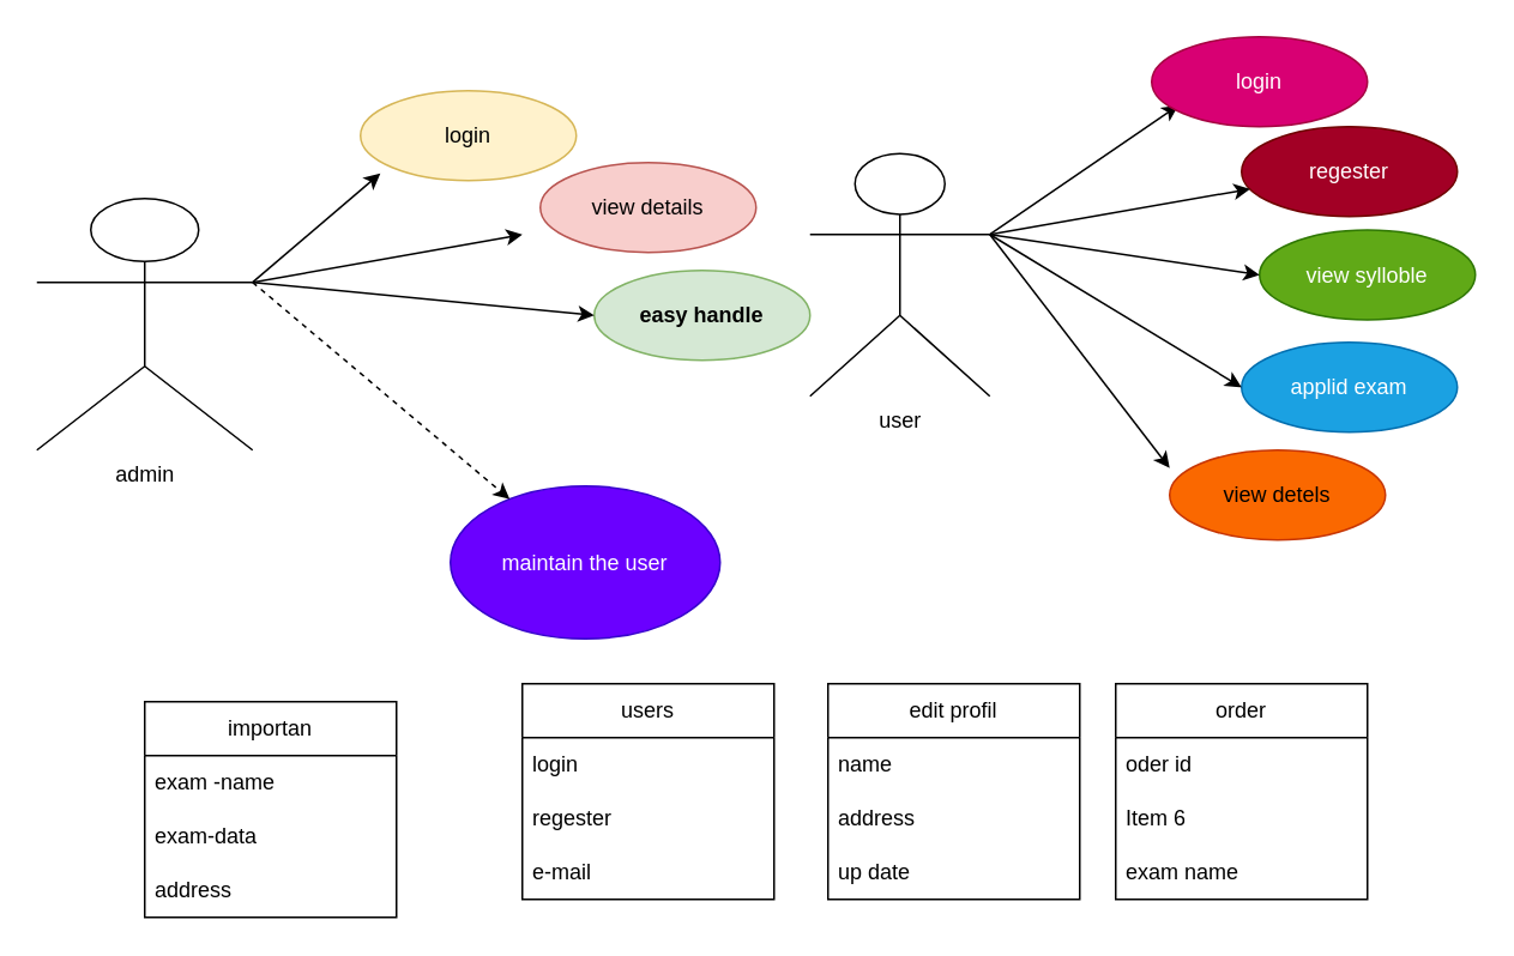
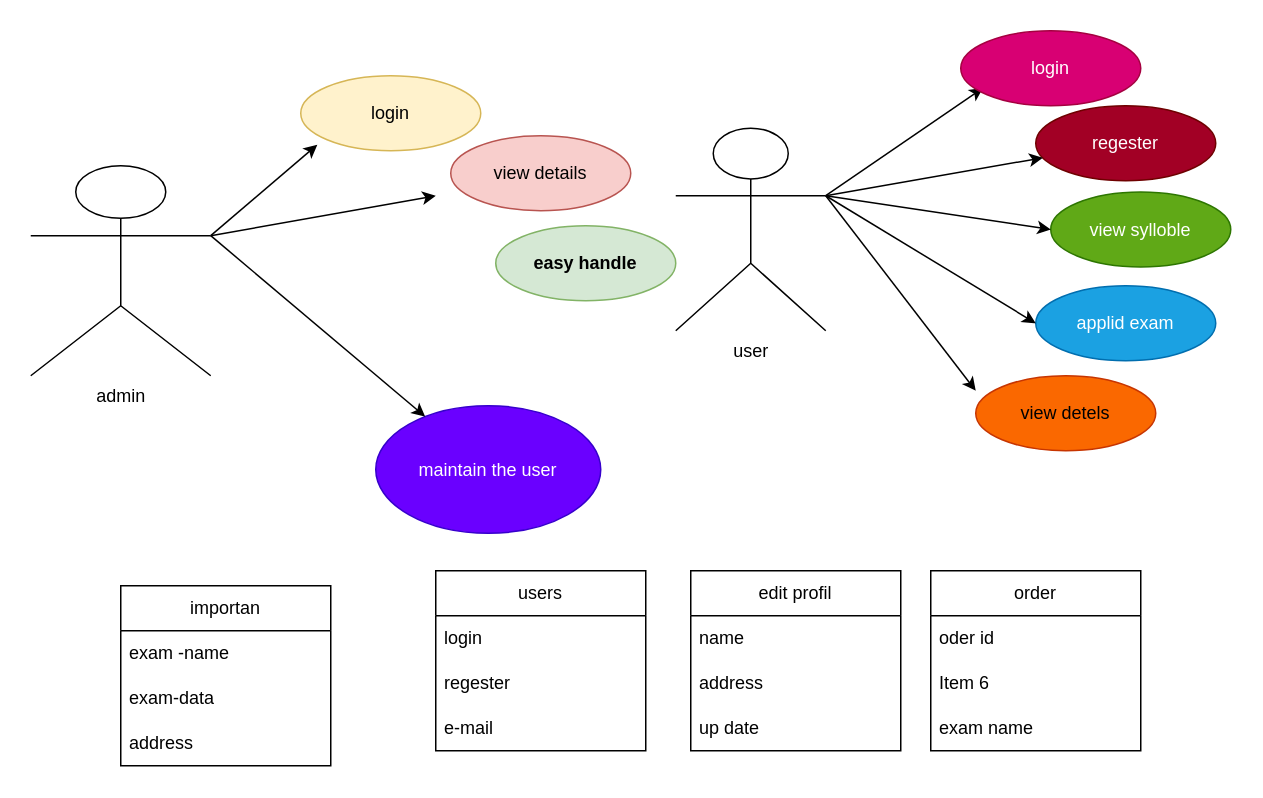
- <mxCell id="9" value="" style="endArrow=classic;html=1;rounded=0;exitX=1;exitY=0.333;exitDx=0;exitDy=0;exitPerimeter=0;entryX=0;entryY=0.5;entryDx=0;entryDy=0;" edge="1" parent="1" source="2" target="5"><mxGeometry width="50" height="50" relative="1" as="geometry"><mxPoint x="160" y="183" as="sourcePoint" /><mxPoint x="240" y="180" as="targetPoint" /></mxGeometry></mxCell>
- <mxCell id="10" value="" style="endArrow=classic;html=1;rounded=0;exitX=1;exitY=0.333;exitDx=0;exitDy=0;exitPerimeter=0;dashed=1;" edge="1" parent="1" source="2" target="6"><mxGeometry width="50" height="50" relative="1" as="geometry"><mxPoint x="420" y="220" as="sourcePoint" /><mxPoint x="470" y="170" as="targetPoint" /></mxGeometry></mxCell>
+ <mxCell id="10" value="" style="endArrow=classic;html=1;rounded=0;exitX=1;exitY=0.333;exitDx=0;exitDy=0;exitPerimeter=0;" edge="1" parent="1" source="2" target="6"><mxGeometry width="50" height="50" relative="1" as="geometry"><mxPoint x="420" y="220" as="sourcePoint" /><mxPoint x="470" y="170" as="targetPoint" /></mxGeometry></mxCell>
